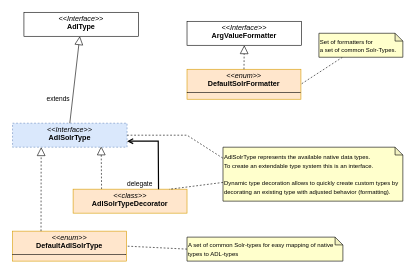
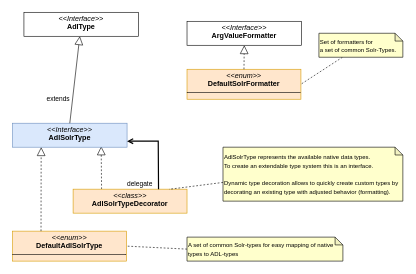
- <mxCell id="5" value="&lt;p style=&quot;margin:0px;margin-top:4px;text-align:center;&quot;&gt;&lt;i&gt;&amp;lt;&amp;lt;Interface&amp;gt;&amp;gt;&lt;/i&gt;&lt;br&gt;&lt;b&gt;AdlSolrType&lt;/b&gt;&lt;/p&gt;&lt;p style=&quot;margin:0px;margin-left:4px;&quot;&gt;&lt;br&gt;&lt;/p&gt;" style="verticalAlign=top;align=left;overflow=fill;html=1;whiteSpace=wrap;fillColor=#dae8fc;strokeColor=#6c8ebf;dashed=1;" parent="1" vertex="1"><mxGeometry x="20" y="205" width="191" height="40" as="geometry" /></mxCell>
+ <mxCell id="5" value="&lt;p style=&quot;margin:0px;margin-top:4px;text-align:center;&quot;&gt;&lt;i&gt;&amp;lt;&amp;lt;Interface&amp;gt;&amp;gt;&lt;/i&gt;&lt;br&gt;&lt;b&gt;AdlSolrType&lt;/b&gt;&lt;/p&gt;&lt;p style=&quot;margin:0px;margin-left:4px;&quot;&gt;&lt;br&gt;&lt;/p&gt;" style="verticalAlign=top;align=left;overflow=fill;html=1;whiteSpace=wrap;fillColor=#dae8fc;strokeColor=#6c8ebf;" parent="1" vertex="1"><mxGeometry x="20" y="205" width="191" height="40" as="geometry" /></mxCell>
- <mxCell id="9" style="rounded=0;orthogonalLoop=1;jettySize=auto;html=1;entryX=1;entryY=0.5;entryDx=0;entryDy=0;endArrow=none;endFill=0;dashed=1;exitX=-0.001;exitY=0.203;exitDx=0;exitDy=0;exitPerimeter=0;" parent="1" source="8" target="5" edge="1"><mxGeometry relative="1" as="geometry"><mxPoint x="526" y="431" as="sourcePoint" /><mxPoint x="470" y="435" as="targetPoint" /><Array as="points"><mxPoint x="311" y="225" /></Array></mxGeometry></mxCell>
